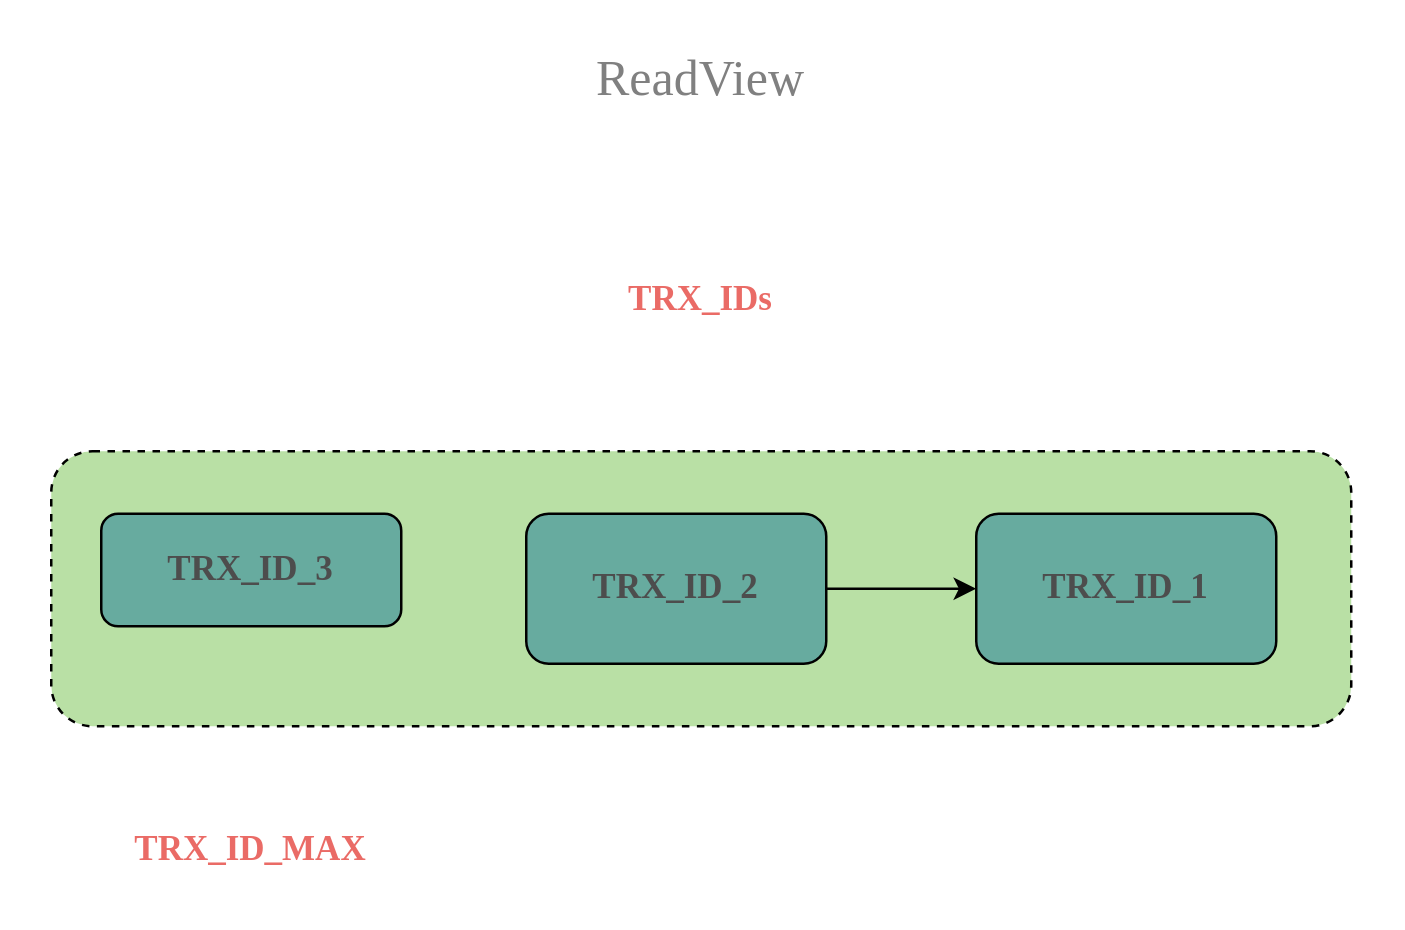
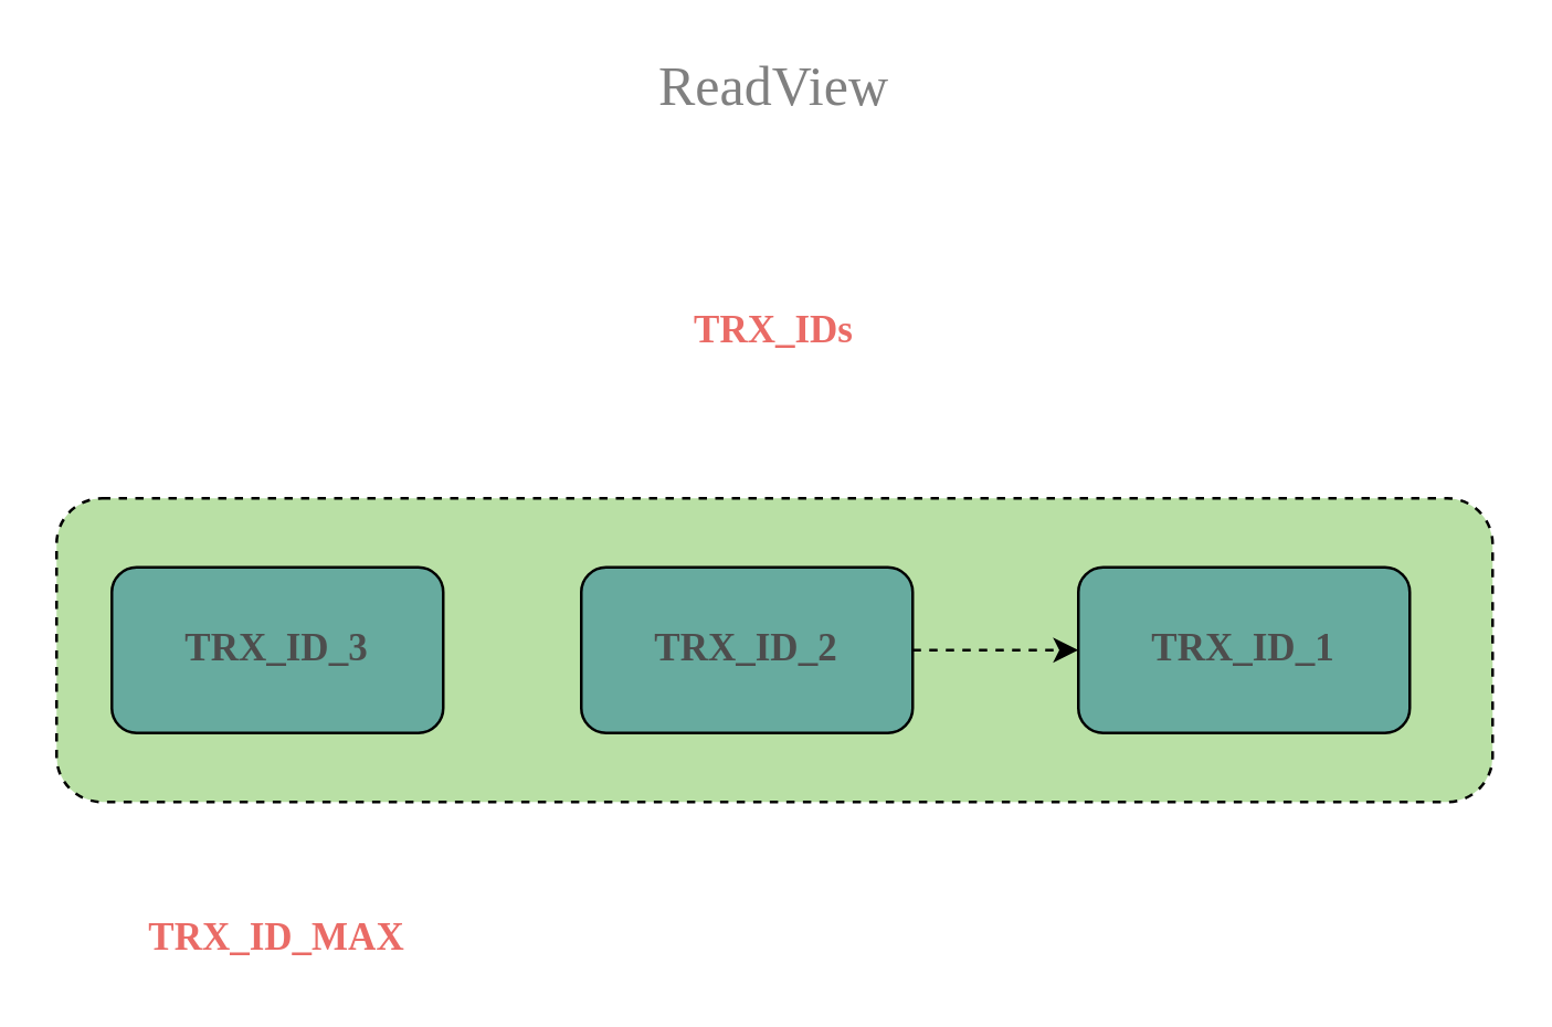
- <mxCell id="3" value="TRX_ID_3" style="rounded=1;whiteSpace=wrap;html=1;fontFamily=Verdana;fontSize=14;labelBorderColor=none;fillColor=#67AB9F;fontColor=#4D4D4D;fontStyle=1" vertex="1" parent="1"><mxGeometry x="40" y="205" width="120" height="45" as="geometry" /></mxCell>
+ <mxCell id="3" value="TRX_ID_3" style="rounded=1;whiteSpace=wrap;html=1;fontFamily=Verdana;fontSize=14;labelBorderColor=none;fillColor=#67AB9F;fontColor=#4D4D4D;fontStyle=1" vertex="1" parent="1"><mxGeometry x="40" y="205" width="120" height="60" as="geometry" /></mxCell>
- <mxCell id="4" value="" style="edgeStyle=orthogonalEdgeStyle;rounded=0;orthogonalLoop=1;jettySize=auto;html=1;fontFamily=Verdana;fontColor=#808080;" edge="1" parent="1" source="5" target="6"><mxGeometry relative="1" as="geometry" /></mxCell>
+ <mxCell id="4" value="" style="edgeStyle=orthogonalEdgeStyle;rounded=0;orthogonalLoop=1;jettySize=auto;html=1;fontFamily=Verdana;fontColor=#808080;dashed=1;" edge="1" parent="1" source="5" target="6"><mxGeometry relative="1" as="geometry" /></mxCell>
